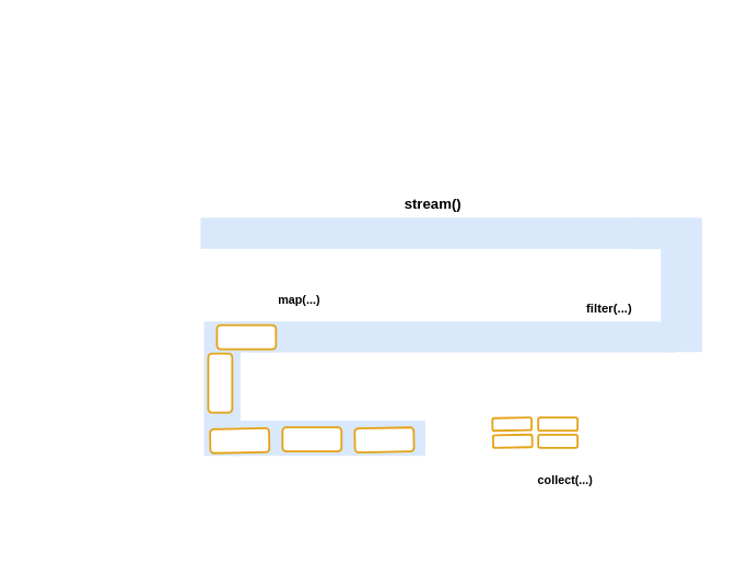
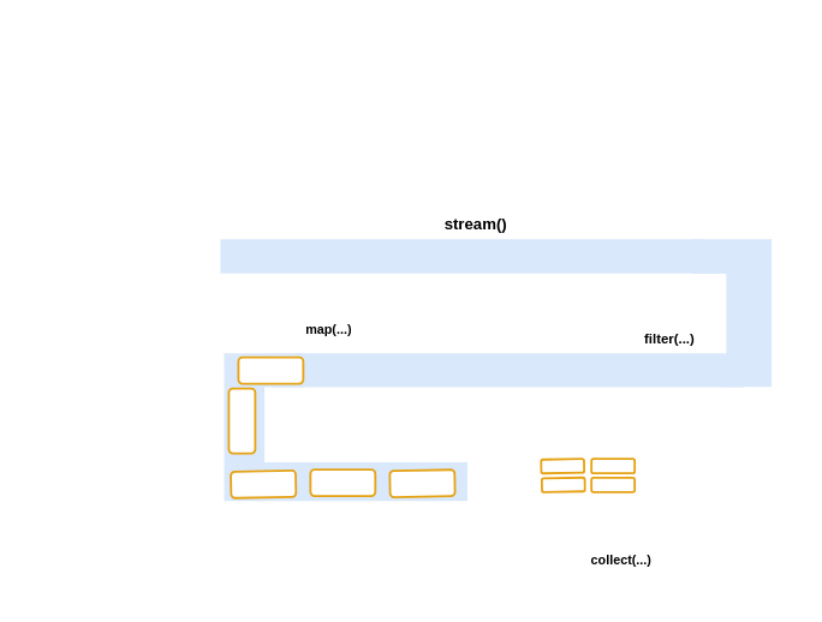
- <mxCell id="158" value="collect(...)" style="text;html=1;align=center;verticalAlign=middle;resizable=0;points=[];autosize=1;strokeColor=none;fillColor=none;fontStyle=1;fontSize=18;" vertex="1" parent="1"><mxGeometry x="805.74" y="712.85" width="110" height="40" as="geometry" /></mxCell>
+ <mxCell id="158" value="collect(...)" style="text;html=1;align=center;verticalAlign=middle;resizable=0;points=[];autosize=1;strokeColor=none;fillColor=none;fontStyle=1;fontSize=18;" vertex="1" parent="1"><mxGeometry x="805.74" y="757.85" width="110" height="40" as="geometry" /></mxCell>
